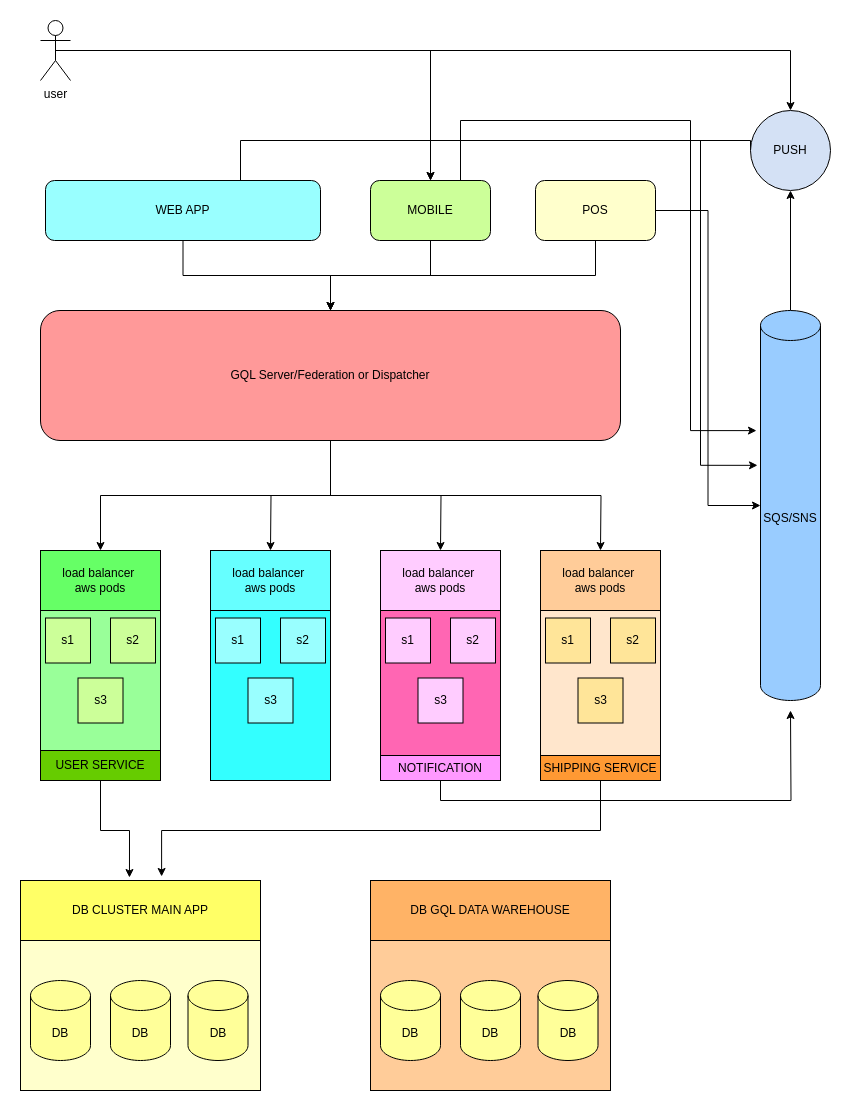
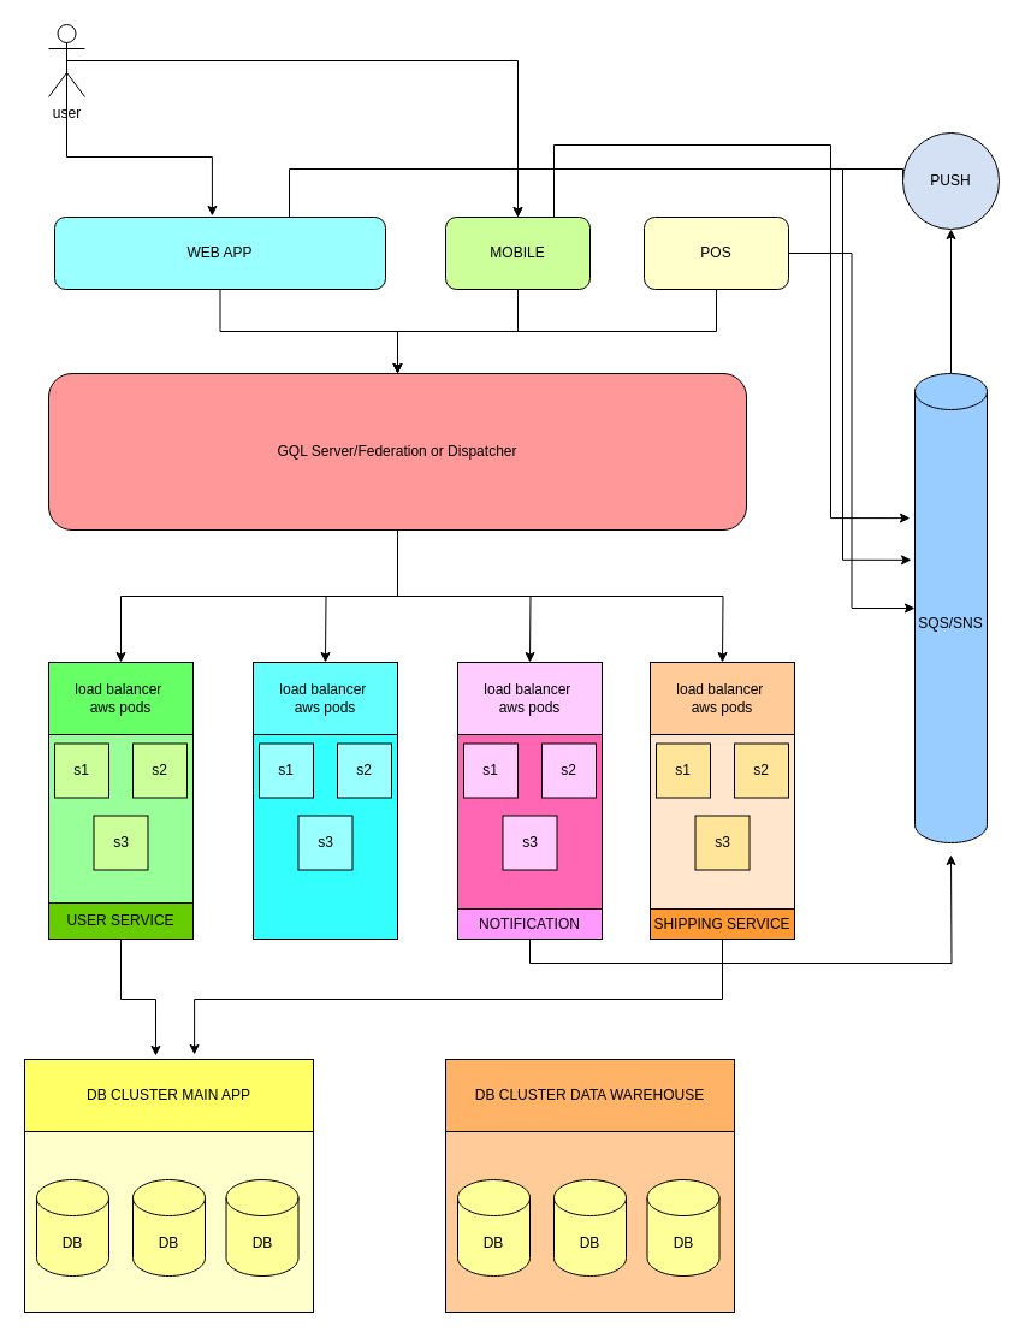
- <mxCell id="48" style="edgeStyle=orthogonalEdgeStyle;rounded=0;orthogonalLoop=1;jettySize=auto;html=1;exitX=0.5;exitY=0.5;exitDx=0;exitDy=0;exitPerimeter=0;" edge="1" parent="1" source="6" target="58"><mxGeometry relative="1" as="geometry" /></mxCell>
+ <mxCell id="48" style="edgeStyle=orthogonalEdgeStyle;rounded=0;orthogonalLoop=1;jettySize=auto;html=1;exitX=0.5;exitY=0.5;exitDx=0;exitDy=0;exitPerimeter=0;entryX=0.476;entryY=-0.017;entryDx=0;entryDy=0;entryPerimeter=0;" edge="1" parent="1" source="6" target="4"><mxGeometry relative="1" as="geometry" /></mxCell>
- <mxCell id="38" value="DB GQL DATA WAREHOUSE" style="rounded=0;whiteSpace=wrap;html=1;fillColor=#FFB366;" vertex="1" parent="1"><mxGeometry x="370" y="880" width="240" height="60" as="geometry" /></mxCell>
+ <mxCell id="38" value="DB CLUSTER DATA WAREHOUSE" style="rounded=0;whiteSpace=wrap;html=1;fillColor=#FFB366;" vertex="1" parent="1"><mxGeometry x="370" y="880" width="240" height="60" as="geometry" /></mxCell>
